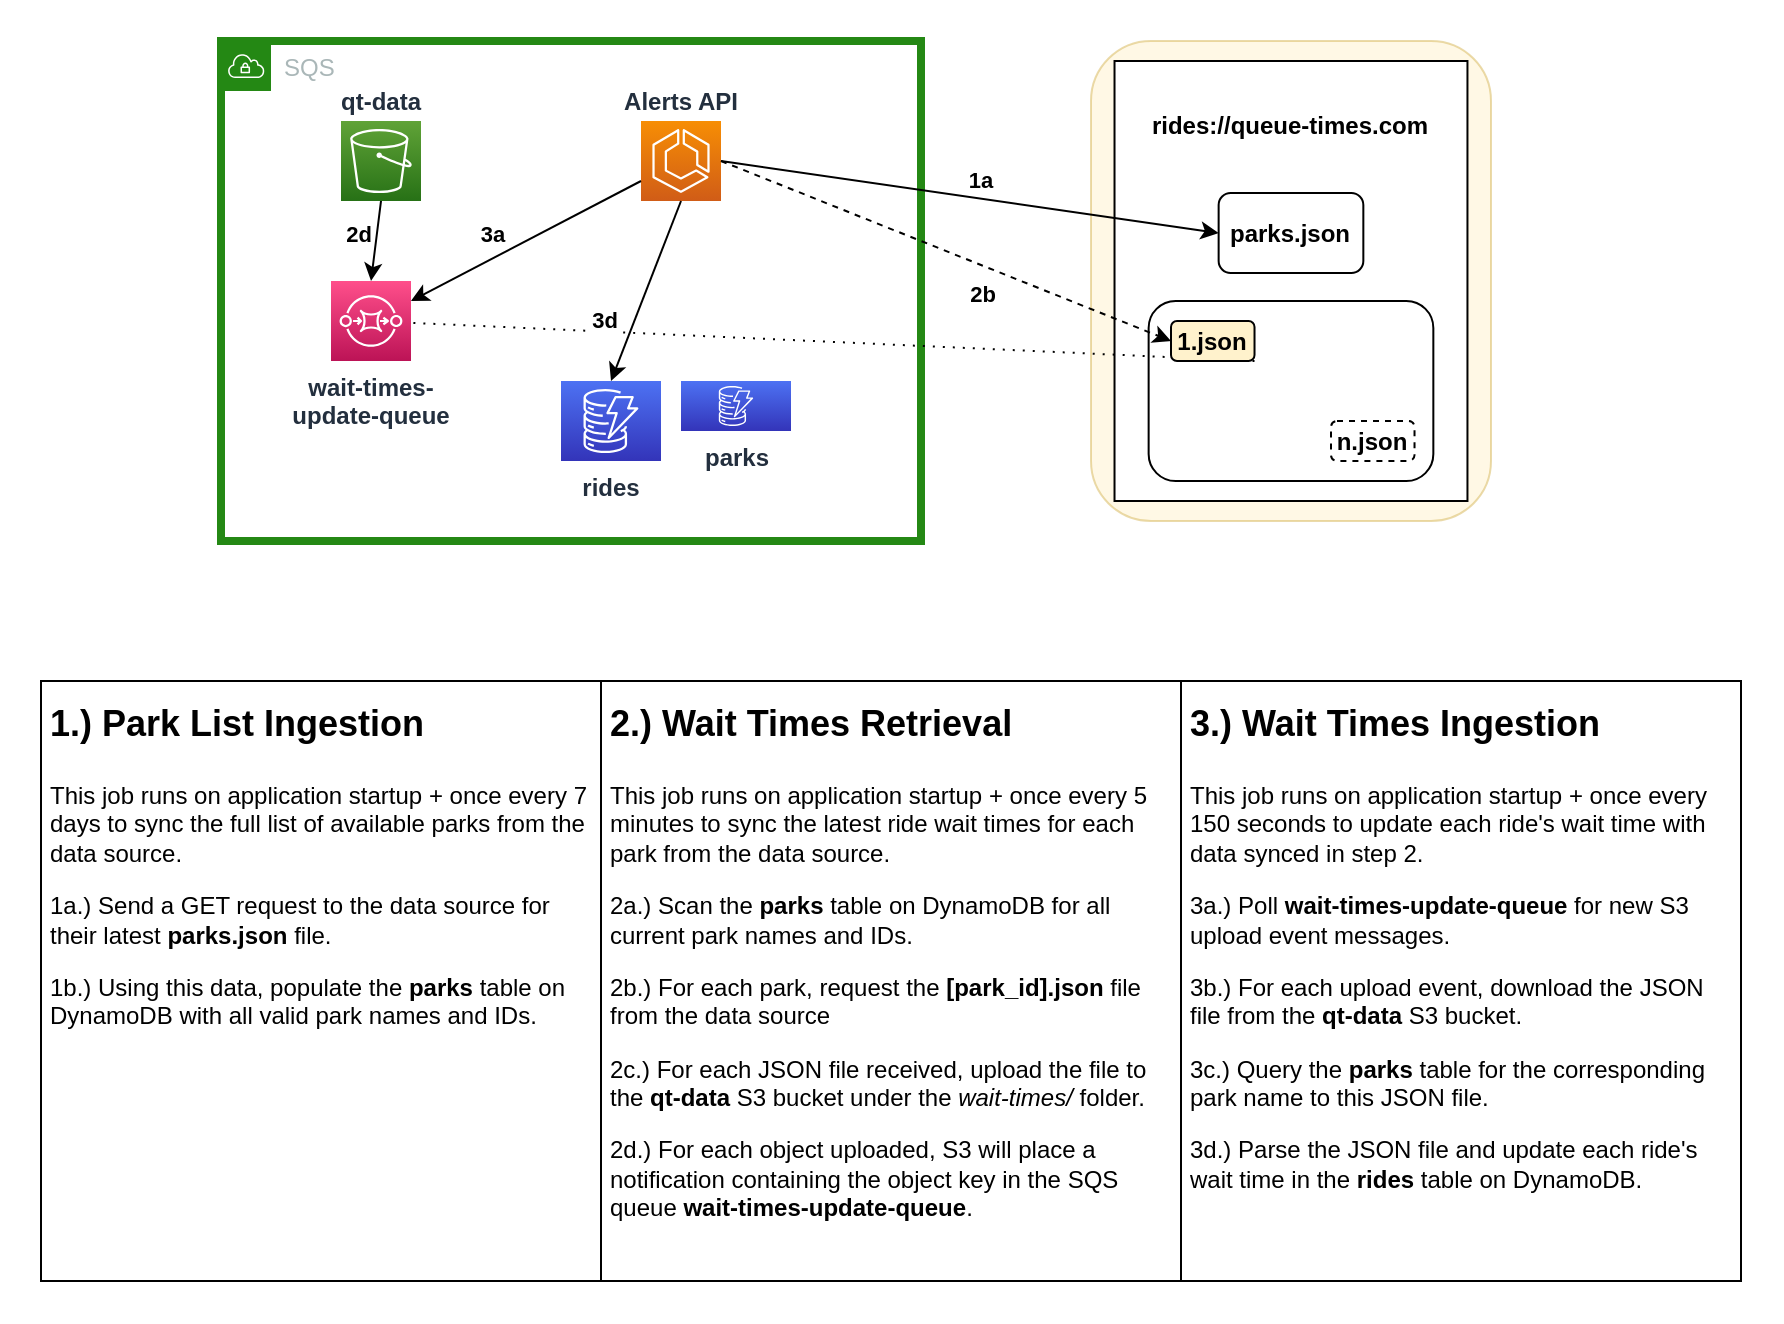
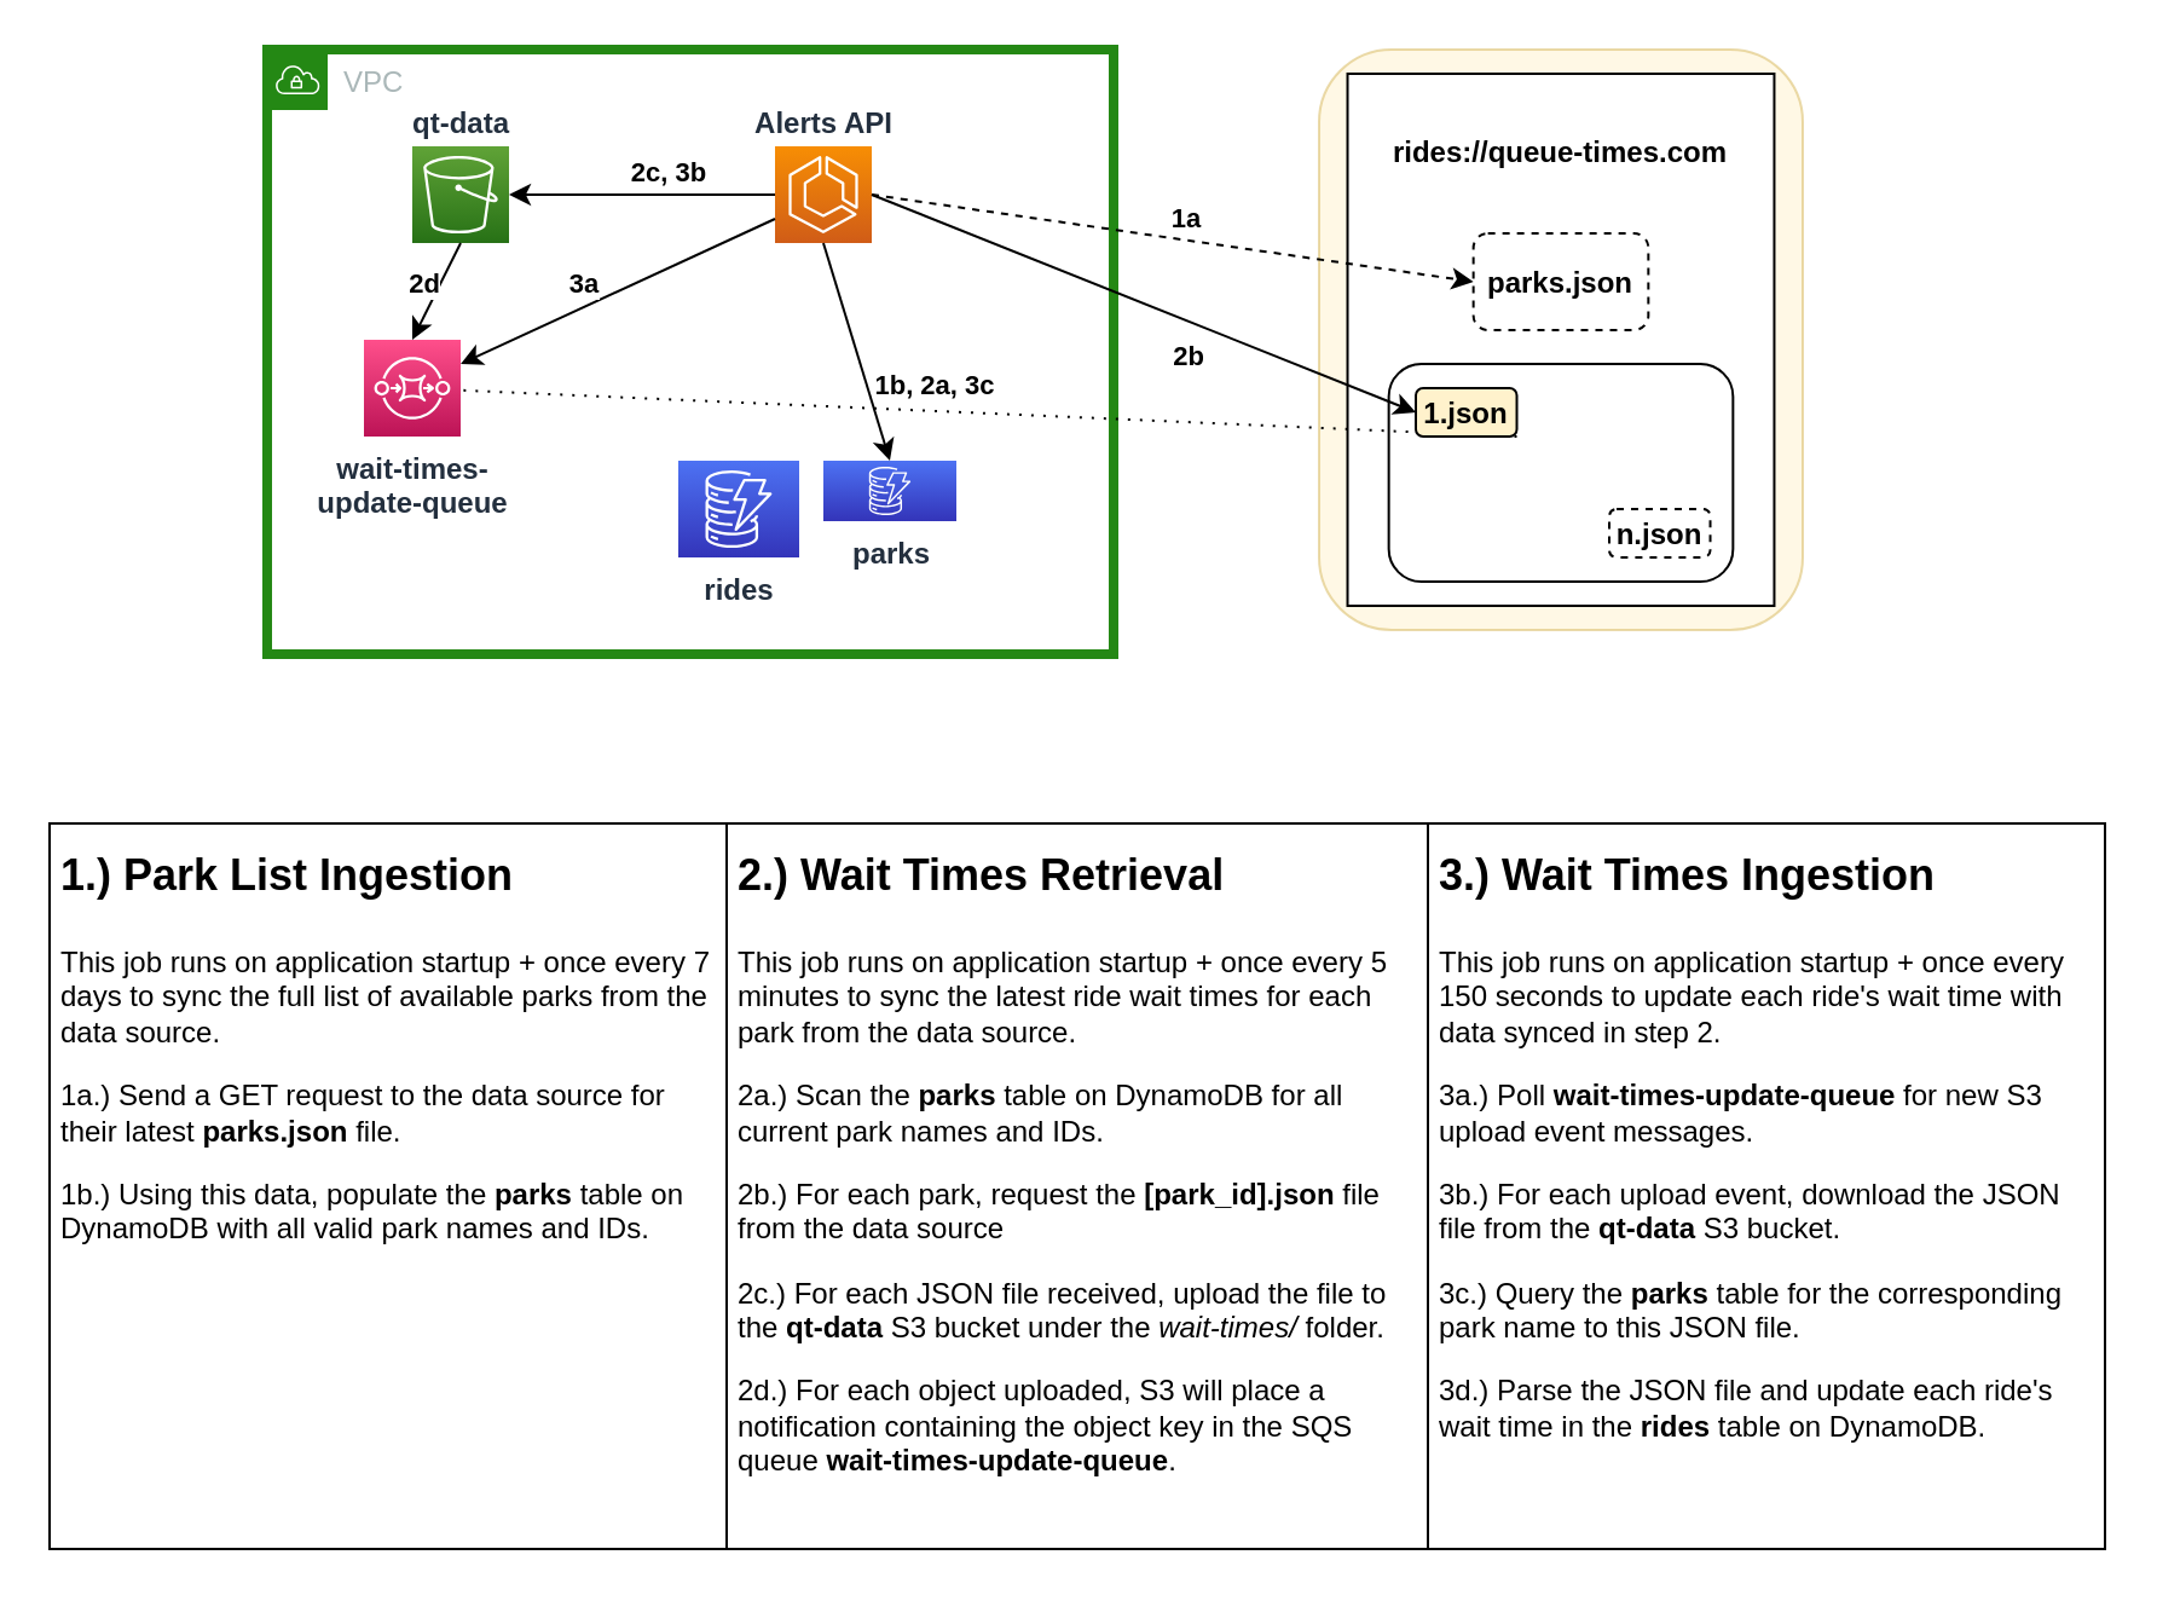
- <mxCell id="11" value="SQS" style="points=[[0,0],[0.25,0],[0.5,0],[0.75,0],[1,0],[1,0.25],[1,0.5],[1,0.75],[1,1],[0.75,1],[0.5,1],[0.25,1],[0,1],[0,0.75],[0,0.5],[0,0.25]];outlineConnect=0;gradientColor=none;html=1;whiteSpace=wrap;fontSize=12;fontStyle=0;container=0;pointerEvents=0;collapsible=0;recursiveResize=0;shape=mxgraph.aws4.group;grIcon=mxgraph.aws4.group_vpc;strokeColor=#248814;fillColor=none;verticalAlign=top;align=left;spacingLeft=30;fontColor=#AAB7B8;dashed=0;strokeWidth=4;" parent="1" vertex="1"><mxGeometry x="110" y="20" width="350" height="250" as="geometry" /></mxCell>
+ <mxCell id="11" value="VPC" style="points=[[0,0],[0.25,0],[0.5,0],[0.75,0],[1,0],[1,0.25],[1,0.5],[1,0.75],[1,1],[0.75,1],[0.5,1],[0.25,1],[0,1],[0,0.75],[0,0.5],[0,0.25]];outlineConnect=0;gradientColor=none;html=1;whiteSpace=wrap;fontSize=12;fontStyle=0;container=0;pointerEvents=0;collapsible=0;recursiveResize=0;shape=mxgraph.aws4.group;grIcon=mxgraph.aws4.group_vpc;strokeColor=#248814;fillColor=none;verticalAlign=top;align=left;spacingLeft=30;fontColor=#AAB7B8;dashed=0;strokeWidth=4;" parent="1" vertex="1"><mxGeometry x="110" y="20" width="350" height="250" as="geometry" /></mxCell>
+ <mxCell id="14" style="edgeStyle=orthogonalEdgeStyle;rounded=0;orthogonalLoop=1;jettySize=auto;html=1;exitX=0;exitY=0.5;exitDx=0;exitDy=0;exitPerimeter=0;entryX=1;entryY=0.5;entryDx=0;entryDy=0;entryPerimeter=0;endArrow=classic;endFill=1;" parent="1" source="12" target="13" edge="1"><mxGeometry relative="1" as="geometry" /></mxCell>
+ <mxCell id="15" value="&lt;b&gt;2c, 3b&lt;/b&gt;" style="edgeLabel;html=1;align=center;verticalAlign=middle;resizable=0;points=[];" parent="14" vertex="1" connectable="0"><mxGeometry x="0.08" y="-1" relative="1" as="geometry"><mxPoint x="14" y="-9" as="offset" /></mxGeometry></mxCell>
- <mxCell id="34" style="edgeStyle=none;rounded=0;orthogonalLoop=1;jettySize=auto;html=1;exitX=1;exitY=0.5;exitDx=0;exitDy=0;exitPerimeter=0;entryX=0;entryY=0.5;entryDx=0;entryDy=0;endArrow=classic;endFill=1;" parent="1" source="12" target="19" edge="1"><mxGeometry relative="1" as="geometry" /></mxCell>
+ <mxCell id="34" style="edgeStyle=none;rounded=0;orthogonalLoop=1;jettySize=auto;html=1;exitX=1;exitY=0.5;exitDx=0;exitDy=0;exitPerimeter=0;entryX=0;entryY=0.5;entryDx=0;entryDy=0;endArrow=classic;endFill=1;dashed=1;" parent="1" source="12" target="19" edge="1"><mxGeometry relative="1" as="geometry" /></mxCell>
- <mxCell id="19" value="&lt;font style=&quot;font-size: 12px&quot;&gt;&lt;b&gt;parks.json&lt;/b&gt;&lt;/font&gt;" style="rounded=1;whiteSpace=wrap;html=1;labelBackgroundColor=none;fontSize=14;strokeColor=default;strokeWidth=1;fillColor=#FFFFFF;" parent="17" vertex="1"><mxGeometry x="52.06" y="66" width="72.35" height="40" as="geometry" /></mxCell>
+ <mxCell id="19" value="&lt;font style=&quot;font-size: 12px&quot;&gt;&lt;b&gt;parks.json&lt;/b&gt;&lt;/font&gt;" style="rounded=1;whiteSpace=wrap;html=1;labelBackgroundColor=none;fontSize=14;strokeColor=default;strokeWidth=1;fillColor=#FFFFFF;dashed=1;" parent="17" vertex="1"><mxGeometry x="52.06" y="66" width="72.35" height="40" as="geometry" /></mxCell>
- <mxCell id="38" style="edgeStyle=none;rounded=0;orthogonalLoop=1;jettySize=auto;html=1;exitX=1;exitY=0.5;exitDx=0;exitDy=0;exitPerimeter=0;entryX=0;entryY=0.5;entryDx=0;entryDy=0;endArrow=classic;endFill=1;dashed=1;" parent="1" source="12" target="23" edge="1"><mxGeometry relative="1" as="geometry" /></mxCell>
+ <mxCell id="38" style="edgeStyle=none;rounded=0;orthogonalLoop=1;jettySize=auto;html=1;exitX=1;exitY=0.5;exitDx=0;exitDy=0;exitPerimeter=0;entryX=0;entryY=0.5;entryDx=0;entryDy=0;endArrow=classic;endFill=1;" parent="1" source="12" target="23" edge="1"><mxGeometry relative="1" as="geometry" /></mxCell>
- <mxCell id="32" style="edgeStyle=none;rounded=0;orthogonalLoop=1;jettySize=auto;html=1;exitX=0.5;exitY=1;exitDx=0;exitDy=0;exitPerimeter=0;entryX=0.5;entryY=0;entryDx=0;entryDy=0;entryPerimeter=0;endArrow=classic;endFill=1;" parent="1" source="12" target="30" edge="1"><mxGeometry relative="1" as="geometry" /></mxCell>
- <mxCell id="33" value="&lt;b&gt;3d&lt;/b&gt;" style="edgeLabel;html=1;align=center;verticalAlign=middle;resizable=0;points=[];" parent="32" vertex="1" connectable="0"><mxGeometry x="-0.25" y="2" relative="1" as="geometry"><mxPoint x="-27" y="25" as="offset" /></mxGeometry></mxCell>
+ <mxCell id="36" style="edgeStyle=none;rounded=0;orthogonalLoop=1;jettySize=auto;html=1;exitX=0.5;exitY=1;exitDx=0;exitDy=0;exitPerimeter=0;entryX=0.5;entryY=0;entryDx=0;entryDy=0;entryPerimeter=0;endArrow=classic;endFill=1;" parent="1" source="12" target="31" edge="1"><mxGeometry relative="1" as="geometry" /></mxCell>
+ <mxCell id="37" value="&lt;b&gt;1b, 2a, 3c&lt;/b&gt;" style="edgeLabel;html=1;align=center;verticalAlign=middle;resizable=0;points=[];" parent="36" vertex="1" connectable="0"><mxGeometry x="0.193" y="-2" relative="1" as="geometry"><mxPoint x="31" y="4" as="offset" /></mxGeometry></mxCell>
- <mxCell id="25" value="&lt;b&gt;wait-times-&lt;br&gt;update-queue&lt;/b&gt;" style="sketch=0;points=[[0,0,0],[0.25,0,0],[0.5,0,0],[0.75,0,0],[1,0,0],[0,1,0],[0.25,1,0],[0.5,1,0],[0.75,1,0],[1,1,0],[0,0.25,0],[0,0.5,0],[0,0.75,0],[1,0.25,0],[1,0.5,0],[1,0.75,0]];outlineConnect=0;fontColor=#232F3E;gradientColor=#FF4F8B;gradientDirection=north;fillColor=#BC1356;strokeColor=#ffffff;dashed=0;verticalLabelPosition=bottom;verticalAlign=top;align=center;html=1;fontSize=12;fontStyle=0;aspect=fixed;shape=mxgraph.aws4.resourceIcon;resIcon=mxgraph.aws4.sqs;" parent="1" vertex="1"><mxGeometry x="165" y="140" width="40" height="40" as="geometry" /></mxCell>
+ <mxCell id="25" value="&lt;b&gt;wait-times-&lt;br&gt;update-queue&lt;/b&gt;" style="sketch=0;points=[[0,0,0],[0.25,0,0],[0.5,0,0],[0.75,0,0],[1,0,0],[0,1,0],[0.25,1,0],[0.5,1,0],[0.75,1,0],[1,1,0],[0,0.25,0],[0,0.5,0],[0,0.75,0],[1,0.25,0],[1,0.5,0],[1,0.75,0]];outlineConnect=0;fontColor=#232F3E;gradientColor=#FF4F8B;gradientDirection=north;fillColor=#BC1356;strokeColor=#ffffff;dashed=0;verticalLabelPosition=bottom;verticalAlign=top;align=center;html=1;fontSize=12;fontStyle=0;aspect=fixed;shape=mxgraph.aws4.resourceIcon;resIcon=mxgraph.aws4.sqs;" parent="1" vertex="1"><mxGeometry x="150" y="140" width="40" height="40" as="geometry" /></mxCell>
